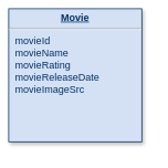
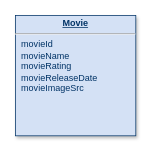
- <mxCell id="2" value="&lt;p style=&quot;margin: 0px; margin-top: 4px; text-align: center; text-decoration: underline;&quot;&gt;&lt;b&gt;Movie&lt;/b&gt;&lt;/p&gt;&lt;hr&gt;&lt;p style=&quot;margin: 0px; margin-left: 8px;&quot;&gt;movieId&lt;/p&gt;&lt;p style=&quot;margin: 0px; margin-left: 8px;&quot;&gt;movieName&lt;/p&gt;&lt;p style=&quot;margin: 0px; margin-left: 8px;&quot;&gt;movieRating&lt;/p&gt;&lt;p style=&quot;margin: 0px; margin-left: 8px;&quot;&gt;movieReleaseDate&lt;/p&gt;&lt;p style=&quot;margin: 0px; margin-left: 8px;&quot;&gt;movieImageSrc&lt;/p&gt;" style="verticalAlign=top;align=left;overflow=fill;fontSize=12;fontFamily=Helvetica;html=1;strokeColor=#003366;shadow=1;fillColor=#D4E1F5;fontColor=#003366" parent="1" vertex="1"><mxGeometry x="10" y="10" width="160" height="160" as="geometry" /></mxCell>
+ <mxCell id="2" value="&lt;p style=&quot;margin: 0px; margin-top: 4px; text-align: center; text-decoration: underline;&quot;&gt;&lt;b&gt;Movie&lt;/b&gt;&lt;/p&gt;&lt;hr&gt;&lt;p style=&quot;margin: 0px; margin-left: 8px;&quot;&gt;movieId&lt;/p&gt;&lt;p style=&quot;margin: 0px; margin-left: 8px;&quot;&gt;movieName&lt;/p&gt;&lt;p style=&quot;margin: 0px; margin-left: 8px;&quot;&gt;movieRating&lt;/p&gt;&lt;p style=&quot;margin: 0px; margin-left: 8px;&quot;&gt;movieReleaseDate&lt;/p&gt;&lt;p style=&quot;margin: 0px; margin-left: 8px;&quot;&gt;movieImageSrc&lt;/p&gt;" style="verticalAlign=top;align=left;overflow=fill;fontSize=12;fontFamily=Helvetica;html=1;strokeColor=#003366;shadow=1;fillColor=#D4E1F5;fontColor=#003366" parent="1" vertex="1"><mxGeometry x="20" y="20" width="160" height="160" as="geometry" /></mxCell>
